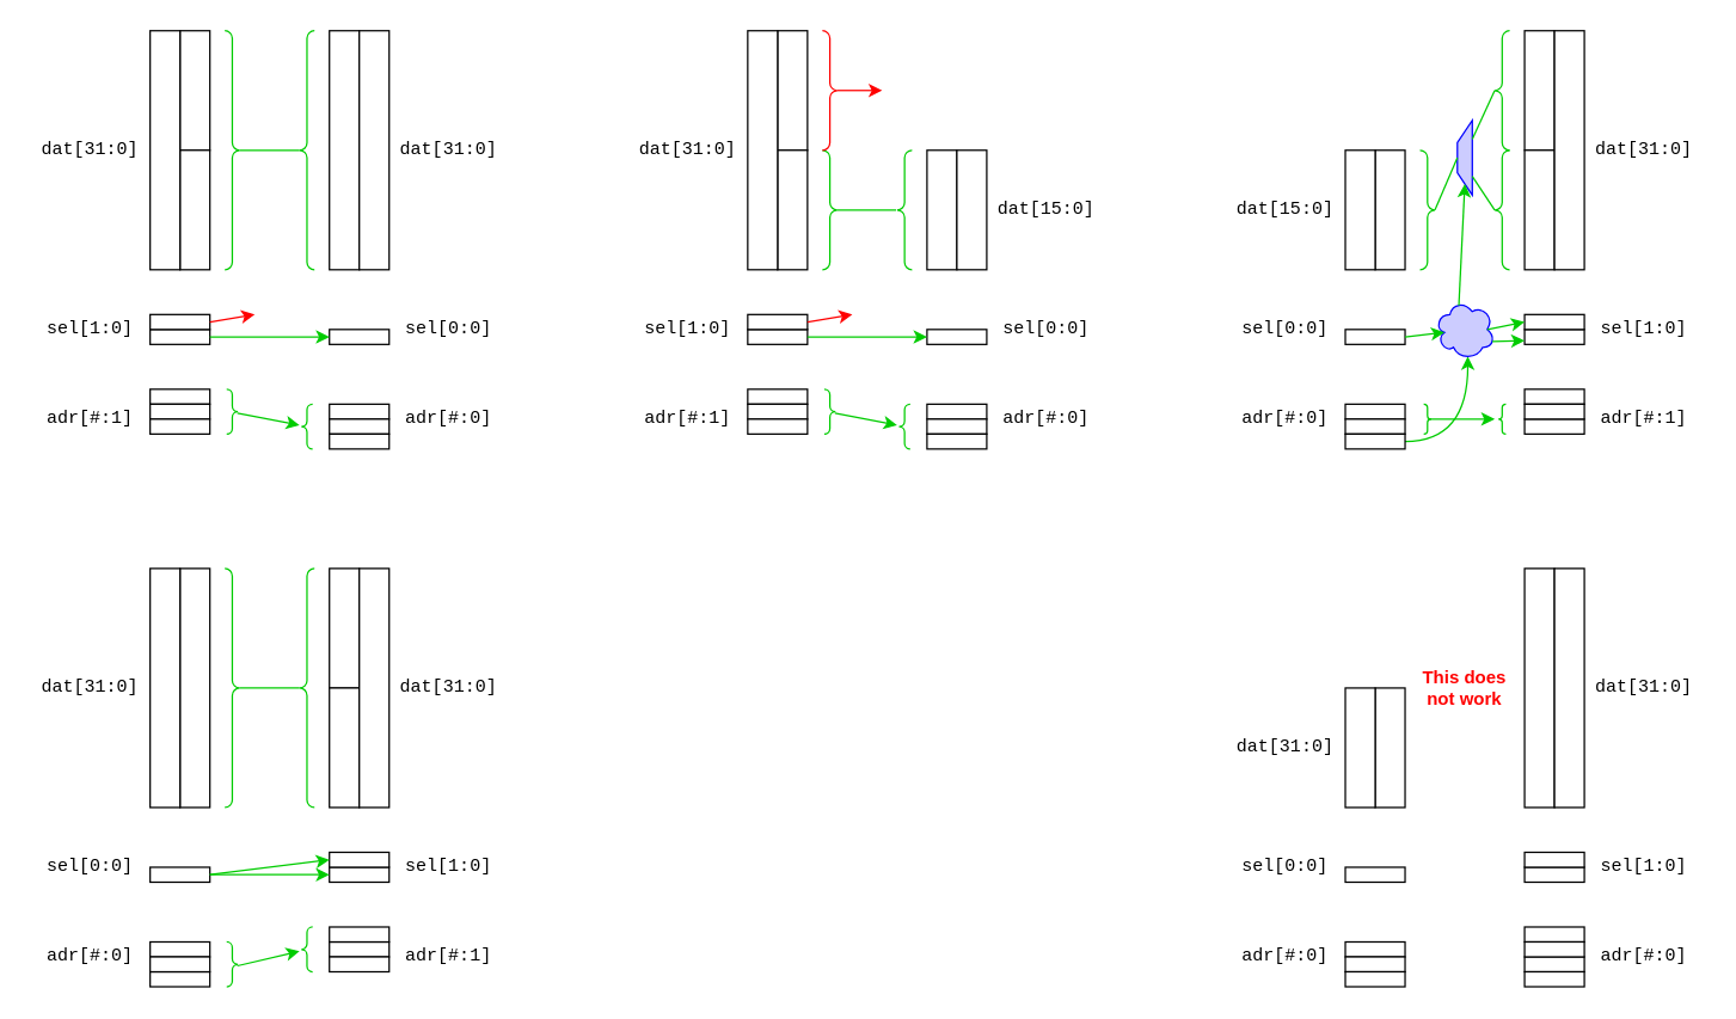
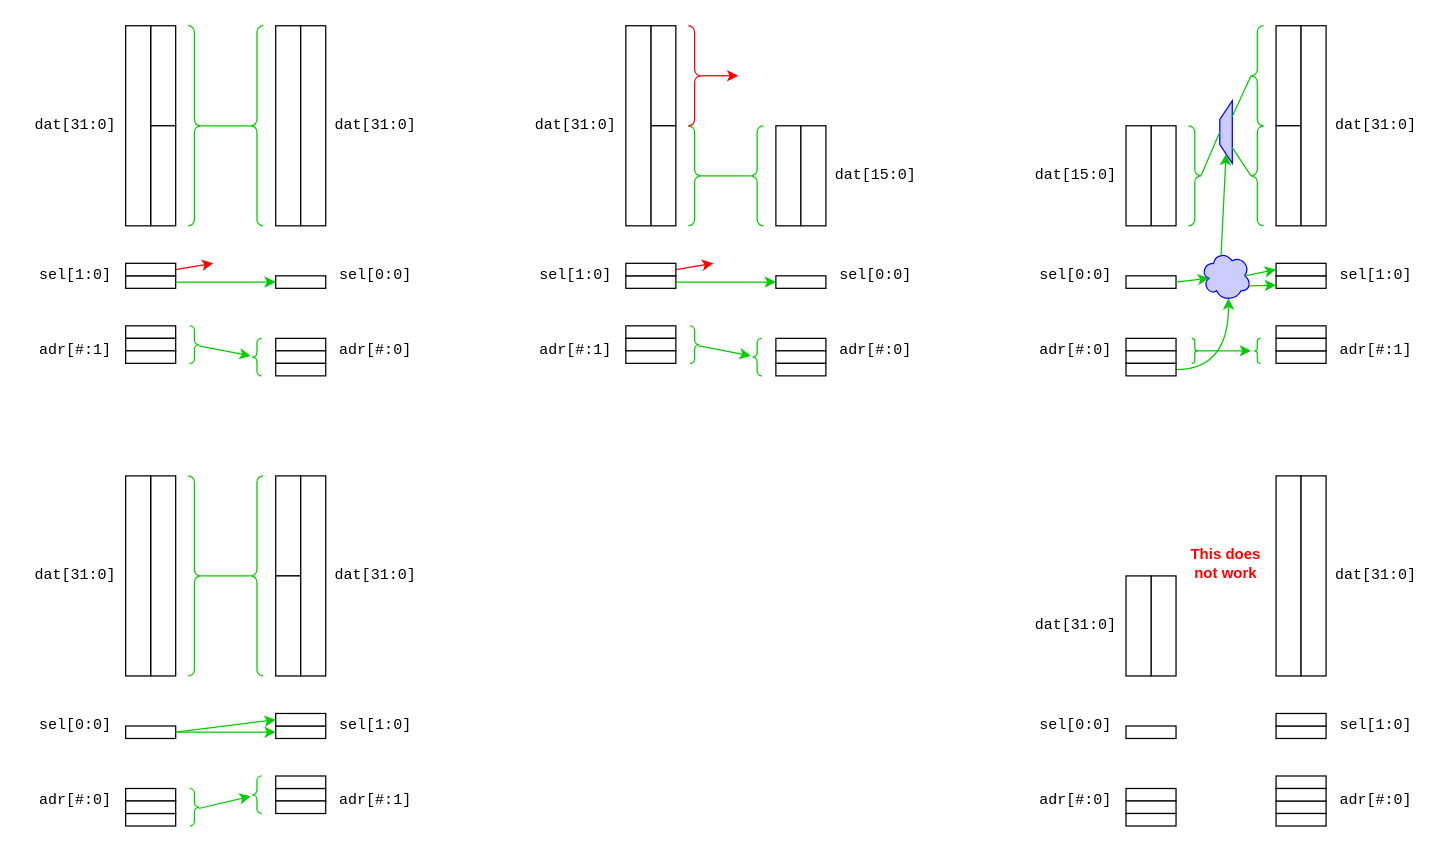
- <mxCell id="144" value="This does not work" style="text;html=1;strokeColor=none;fillColor=none;align=center;verticalAlign=middle;whiteSpace=wrap;rounded=0;fontStyle=1;fontColor=#FF0000;" vertex="1" parent="1"><mxGeometry x="950" y="380" width="60" height="160" as="geometry" /></mxCell>
+ <mxCell id="144" value="This does not work" style="text;html=1;strokeColor=none;fillColor=none;align=center;verticalAlign=middle;whiteSpace=wrap;rounded=0;fontStyle=1;fontColor=#FF0000;" vertex="1" parent="1"><mxGeometry x="950" y="370" width="60" height="160" as="geometry" /></mxCell>
